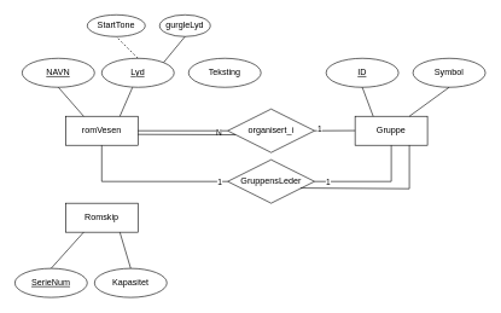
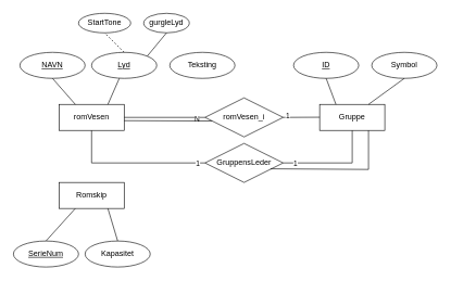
- <mxCell id="12" value="organisert_i" style="shape=rhombus;perimeter=rhombusPerimeter;whiteSpace=wrap;html=1;align=center;" parent="1" vertex="1"><mxGeometry x="314" y="150" width="120" height="60" as="geometry" /></mxCell>
+ <mxCell id="12" value="romVesen_i" style="shape=rhombus;perimeter=rhombusPerimeter;whiteSpace=wrap;html=1;align=center;" parent="1" vertex="1"><mxGeometry x="314" y="150" width="120" height="60" as="geometry" /></mxCell>
